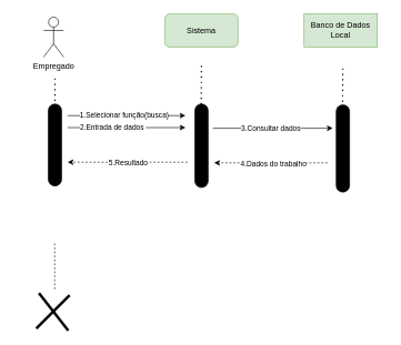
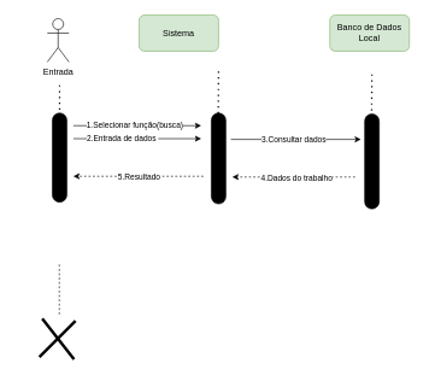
- <mxCell id="3" value="Sistema" style="rounded=1;whiteSpace=wrap;html=1;fillColor=#d5e8d4;strokeColor=#82b366;" vertex="1" parent="1"><mxGeometry x="247" y="20" width="110" height="50" as="geometry" /></mxCell>
+ <mxCell id="3" value="Sistema" style="rounded=1;whiteSpace=wrap;html=1;fillColor=#d5e8d4;strokeColor=#82b366;" vertex="1" parent="1"><mxGeometry x="192" y="20" width="110" height="50" as="geometry" /></mxCell>
- <mxCell id="10" value="Banco de Dados&lt;br&gt;Local" style="whiteSpace=wrap;html=1;fillColor=#d5e8d4;strokeColor=#82b366;rounded=0;" vertex="1" parent="1"><mxGeometry x="456" y="20" width="110" height="50" as="geometry" /></mxCell>
+ <mxCell id="10" value="Banco de Dados&lt;br&gt;Local" style="rounded=1;whiteSpace=wrap;html=1;fillColor=#d5e8d4;strokeColor=#82b366;" vertex="1" parent="1"><mxGeometry x="456" y="20" width="110" height="50" as="geometry" /></mxCell>
- <mxCell id="2" value="Empregado" style="shape=umlActor;verticalLabelPosition=bottom;verticalAlign=top;html=1;outlineConnect=0;" vertex="1" parent="1"><mxGeometry x="65" y="25" width="30" height="60" as="geometry" /></mxCell>
+ <mxCell id="2" value="Entrada" style="shape=umlActor;verticalLabelPosition=bottom;verticalAlign=top;html=1;outlineConnect=0;" vertex="1" parent="1"><mxGeometry x="65" y="25" width="30" height="60" as="geometry" /></mxCell>
